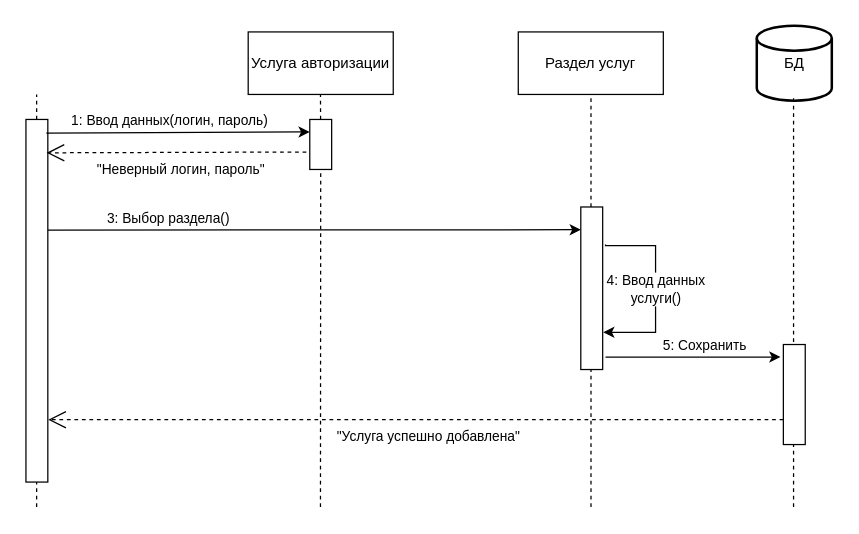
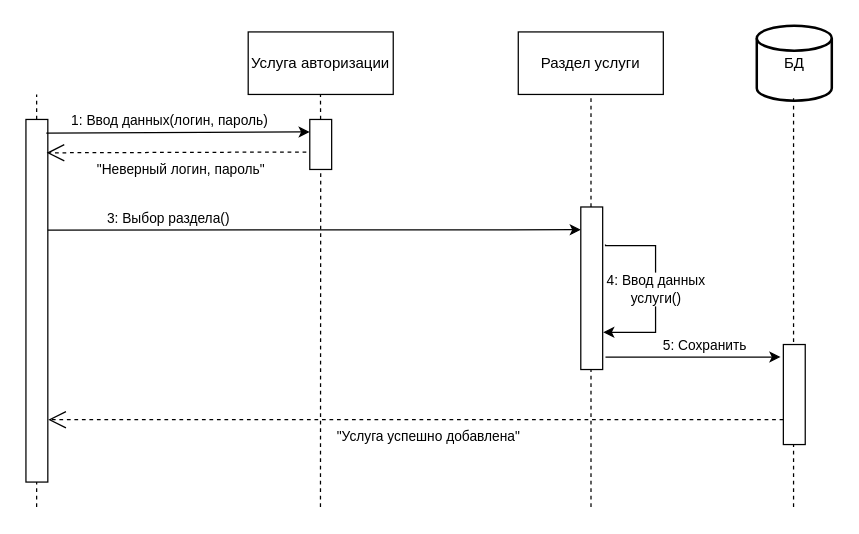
- <mxCell id="4" value="Раздел услуг" style="rounded=0;whiteSpace=wrap;html=1;" parent="1" vertex="1"><mxGeometry x="414" y="25" width="116" height="50" as="geometry" /></mxCell>
+ <mxCell id="4" value="Раздел услуги" style="rounded=0;whiteSpace=wrap;html=1;" parent="1" vertex="1"><mxGeometry x="414" y="25" width="116" height="50" as="geometry" /></mxCell>
